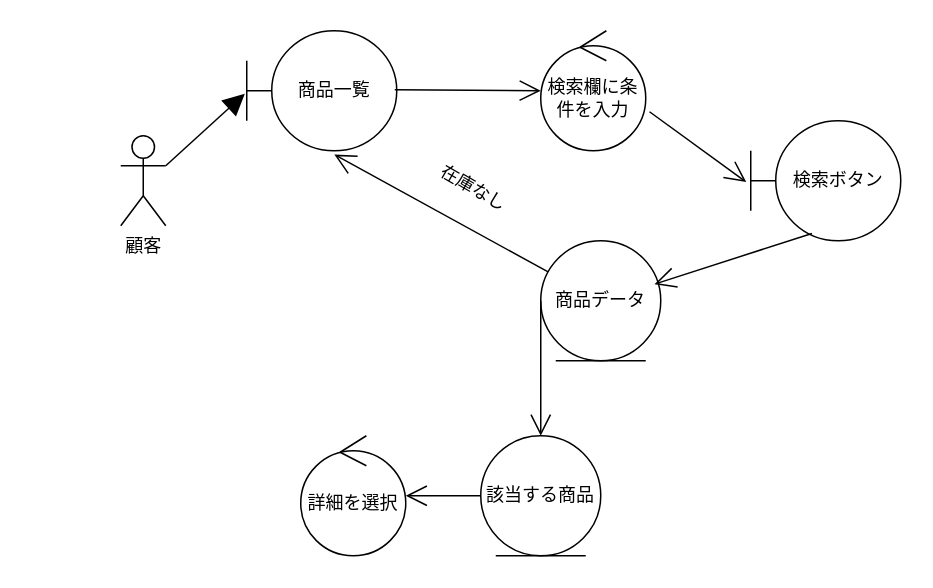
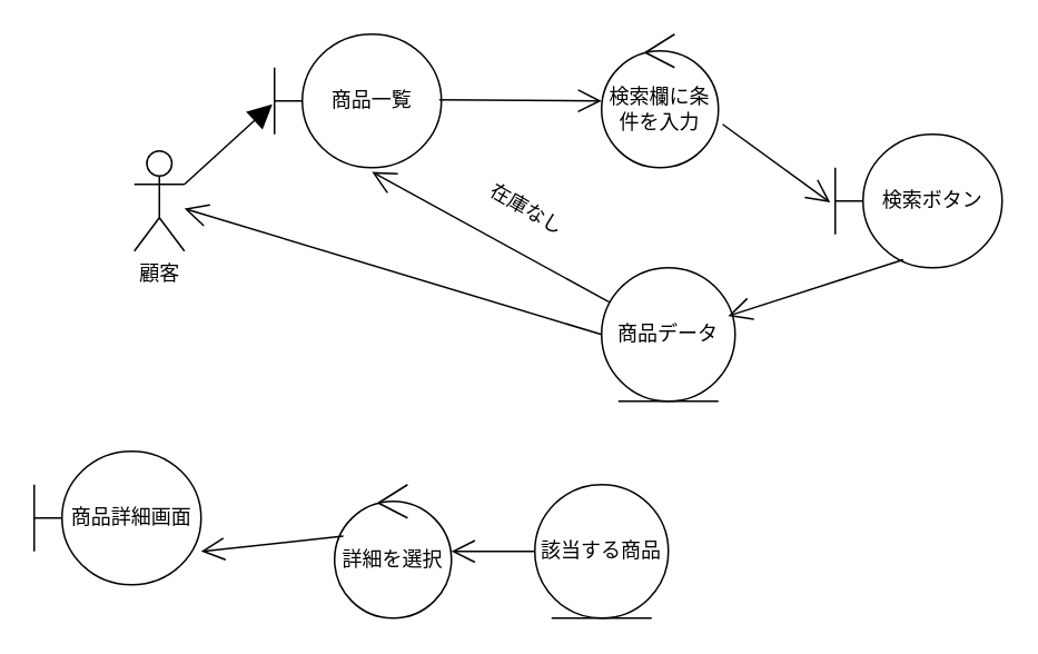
- <mxCell id="12" value="" style="endArrow=open;endFill=1;endSize=12;html=1;exitX=0;exitY=0.5;exitDx=0;exitDy=0;" edge="1" parent="1" source="9" target="14"><mxGeometry width="160" relative="1" as="geometry"><mxPoint x="230" y="240" as="sourcePoint" /><mxPoint x="280" y="300" as="targetPoint" /></mxGeometry></mxCell>
+ <mxCell id="12" value="" style="endArrow=open;endFill=1;endSize=12;html=1;exitX=0;exitY=0.5;exitDx=0;exitDy=0;" edge="1" parent="1" source="9" target="2"><mxGeometry width="160" relative="1" as="geometry"><mxPoint x="230" y="240" as="sourcePoint" /><mxPoint x="280" y="300" as="targetPoint" /></mxGeometry></mxCell>
+ <mxCell id="17" value="商品詳細画面" style="shape=umlBoundary;whiteSpace=wrap;html=1;" vertex="1" parent="1"><mxGeometry x="20" y="270" width="100" height="80" as="geometry" /></mxCell>
+ <mxCell id="18" value="" style="endArrow=open;endFill=1;endSize=12;html=1;exitX=0.075;exitY=0.386;exitDx=0;exitDy=0;exitPerimeter=0;entryX=1;entryY=0.75;entryDx=0;entryDy=0;entryPerimeter=0;" edge="1" parent="1" source="16" target="17"><mxGeometry width="160" relative="1" as="geometry"><mxPoint x="140" y="390" as="sourcePoint" /><mxPoint x="300" y="390" as="targetPoint" /></mxGeometry></mxCell>
